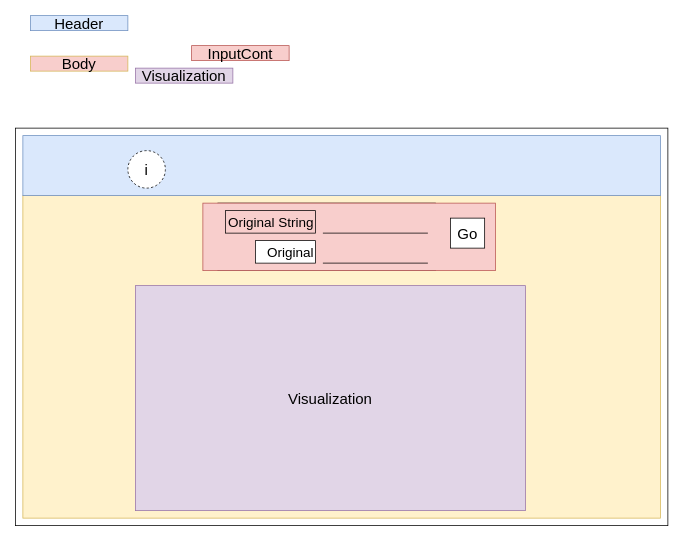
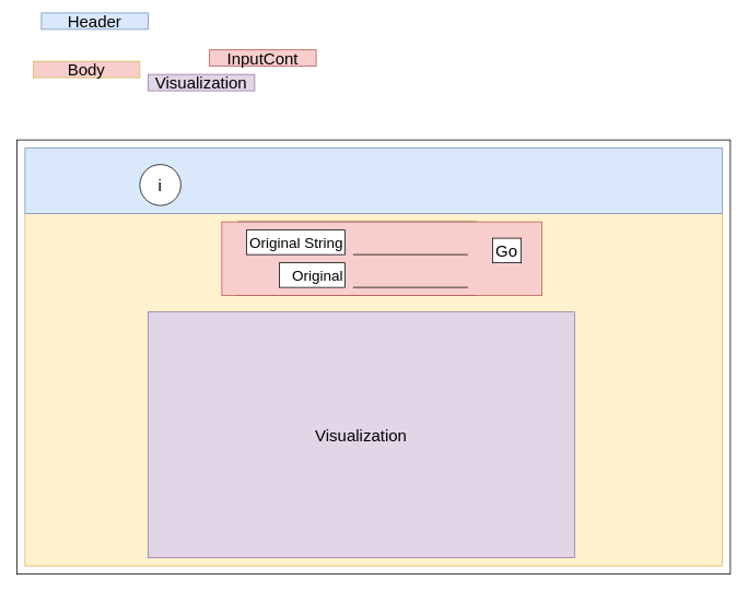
- <mxCell id="16" value="Header" style="rounded=0;whiteSpace=wrap;html=1;strokeColor=#6c8ebf;fontSize=20;align=center;fillColor=#dae8fc;fontColor=#000000;" parent="1" vertex="1"><mxGeometry x="40" y="20" width="130" height="20" as="geometry" /></mxCell>
+ <mxCell id="16" value="Header" style="rounded=0;whiteSpace=wrap;html=1;strokeColor=#6c8ebf;fontSize=20;align=center;fillColor=#dae8fc;fontColor=#000000;" parent="1" vertex="1"><mxGeometry x="50" y="15" width="130" height="20" as="geometry" /></mxCell>
- <mxCell id="5" value="i" style="ellipse;whiteSpace=wrap;html=1;strokeColor=#000000;fontSize=20;dashed=1;" parent="1" vertex="1"><mxGeometry x="170" y="200" width="50" height="50" as="geometry" /></mxCell>
+ <mxCell id="5" value="i" style="ellipse;whiteSpace=wrap;html=1;strokeColor=#000000;fontSize=20;" parent="1" vertex="1"><mxGeometry x="170" y="200" width="50" height="50" as="geometry" /></mxCell>
- <mxCell id="9" value="&lt;font style=&quot;font-size: 18px&quot;&gt;Original String&lt;/font&gt;" style="rounded=0;whiteSpace=wrap;html=1;strokeColor=#000000;fontSize=20;align=right;fillColor=#f8cecc;" parent="7" vertex="1"><mxGeometry width="120" height="30" as="geometry" /></mxCell>
+ <mxCell id="9" value="&lt;font style=&quot;font-size: 18px&quot;&gt;Original String&lt;/font&gt;" style="rounded=0;whiteSpace=wrap;html=1;strokeColor=#000000;fontSize=20;align=right;" parent="7" vertex="1"><mxGeometry width="120" height="30" as="geometry" /></mxCell>
- <mxCell id="15" value="Go" style="rounded=0;whiteSpace=wrap;html=1;strokeColor=#000000;fontSize=20;" parent="1" vertex="1"><mxGeometry x="600" y="290" width="45.71" height="40" as="geometry" /></mxCell>
+ <mxCell id="15" value="Go" style="rounded=0;whiteSpace=wrap;html=1;strokeColor=#000000;fontSize=20;" parent="1" vertex="1"><mxGeometry x="600" y="290" width="35" height="30" as="geometry" /></mxCell>
